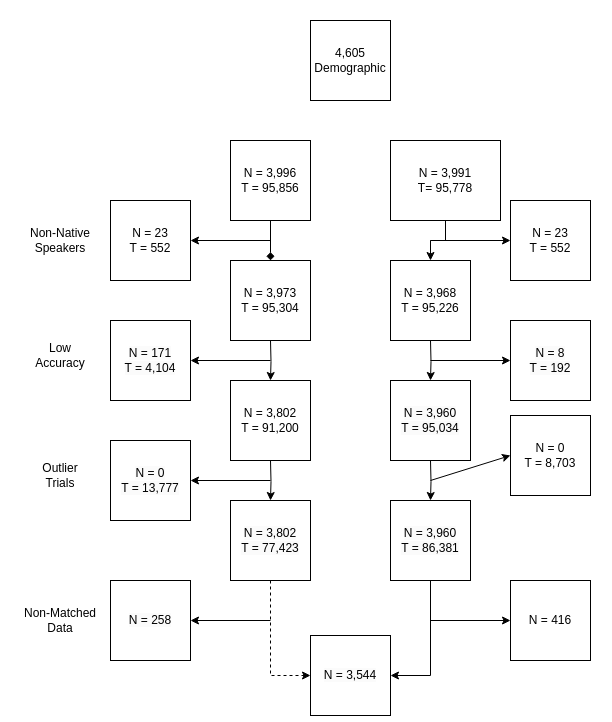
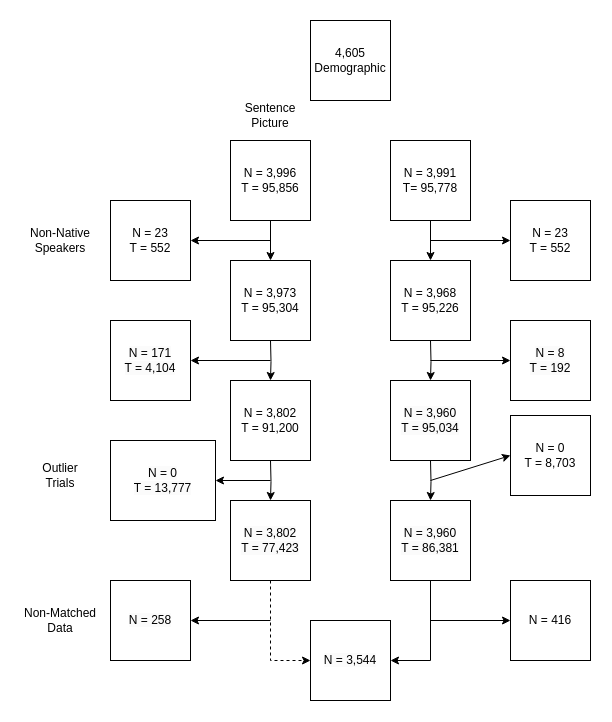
+ <mxCell id="6" value="Sentence Picture" style="text;html=1;strokeColor=none;fillColor=none;align=center;verticalAlign=middle;whiteSpace=wrap;rounded=0;" parent="1" vertex="1"><mxGeometry x="240" y="100" width="60" height="30" as="geometry" /></mxCell>
- <mxCell id="5" value="N =&amp;nbsp;3,991&lt;br&gt;T=&amp;nbsp;95,778" style="whiteSpace=wrap;html=1;aspect=fixed;" parent="1" vertex="1"><mxGeometry x="390" y="140" width="110" height="80" as="geometry" /></mxCell>
+ <mxCell id="5" value="N =&amp;nbsp;3,991&lt;br&gt;T=&amp;nbsp;95,778" style="whiteSpace=wrap;html=1;aspect=fixed;" parent="1" vertex="1"><mxGeometry x="390" y="140" width="80" height="80" as="geometry" /></mxCell>
- <mxCell id="2" value="" style="edgeStyle=orthogonalEdgeStyle;rounded=0;orthogonalLoop=1;jettySize=auto;html=1;endArrow=diamond;" parent="1" source="3" target="7" edge="1"><mxGeometry relative="1" as="geometry" /></mxCell>
+ <mxCell id="2" value="" style="edgeStyle=orthogonalEdgeStyle;rounded=0;orthogonalLoop=1;jettySize=auto;html=1;" parent="1" source="3" target="7" edge="1"><mxGeometry relative="1" as="geometry" /></mxCell>
- <mxCell id="32" value="Low &lt;br&gt;Accuracy" style="text;html=1;strokeColor=none;fillColor=none;align=center;verticalAlign=middle;whiteSpace=wrap;rounded=0;" parent="1" vertex="1"><mxGeometry x="20" y="340" width="80" height="30" as="geometry" /></mxCell>
- <mxCell id="21" value="&lt;span style=&quot;color: rgb(0, 0, 0); font-family: Helvetica; font-size: 12px; font-style: normal; font-variant-ligatures: normal; font-variant-caps: normal; font-weight: 400; letter-spacing: normal; orphans: 2; text-align: center; text-indent: 0px; text-transform: none; widows: 2; word-spacing: 0px; -webkit-text-stroke-width: 0px; background-color: rgb(251, 251, 251); text-decoration-thickness: initial; text-decoration-style: initial; text-decoration-color: initial; float: none; display: inline !important;&quot;&gt;N = 0&lt;/span&gt;&lt;br style=&quot;border-color: var(--border-color); color: rgb(0, 0, 0); font-family: Helvetica; font-size: 12px; font-style: normal; font-variant-ligatures: normal; font-variant-caps: normal; font-weight: 400; letter-spacing: normal; orphans: 2; text-align: center; text-indent: 0px; text-transform: none; widows: 2; word-spacing: 0px; -webkit-text-stroke-width: 0px; background-color: rgb(251, 251, 251); text-decoration-thickness: initial; text-decoration-style: initial; text-decoration-color: initial;&quot;&gt;&lt;span style=&quot;color: rgb(0, 0, 0); font-family: Helvetica; font-size: 12px; font-style: normal; font-variant-ligatures: normal; font-variant-caps: normal; font-weight: 400; letter-spacing: normal; orphans: 2; text-align: center; text-indent: 0px; text-transform: none; widows: 2; word-spacing: 0px; -webkit-text-stroke-width: 0px; background-color: rgb(251, 251, 251); text-decoration-thickness: initial; text-decoration-style: initial; text-decoration-color: initial; float: none; display: inline !important;&quot;&gt;T =&amp;nbsp;13,777&lt;/span&gt;" style="whiteSpace=wrap;html=1;aspect=fixed;" parent="1" vertex="1"><mxGeometry x="110" y="440" width="80" height="80" as="geometry" /></mxCell>
+ <mxCell id="21" value="&lt;span style=&quot;color: rgb(0, 0, 0); font-family: Helvetica; font-size: 12px; font-style: normal; font-variant-ligatures: normal; font-variant-caps: normal; font-weight: 400; letter-spacing: normal; orphans: 2; text-align: center; text-indent: 0px; text-transform: none; widows: 2; word-spacing: 0px; -webkit-text-stroke-width: 0px; background-color: rgb(251, 251, 251); text-decoration-thickness: initial; text-decoration-style: initial; text-decoration-color: initial; float: none; display: inline !important;&quot;&gt;N = 0&lt;/span&gt;&lt;br style=&quot;border-color: var(--border-color); color: rgb(0, 0, 0); font-family: Helvetica; font-size: 12px; font-style: normal; font-variant-ligatures: normal; font-variant-caps: normal; font-weight: 400; letter-spacing: normal; orphans: 2; text-align: center; text-indent: 0px; text-transform: none; widows: 2; word-spacing: 0px; -webkit-text-stroke-width: 0px; background-color: rgb(251, 251, 251); text-decoration-thickness: initial; text-decoration-style: initial; text-decoration-color: initial;&quot;&gt;&lt;span style=&quot;color: rgb(0, 0, 0); font-family: Helvetica; font-size: 12px; font-style: normal; font-variant-ligatures: normal; font-variant-caps: normal; font-weight: 400; letter-spacing: normal; orphans: 2; text-align: center; text-indent: 0px; text-transform: none; widows: 2; word-spacing: 0px; -webkit-text-stroke-width: 0px; background-color: rgb(251, 251, 251); text-decoration-thickness: initial; text-decoration-style: initial; text-decoration-color: initial; float: none; display: inline !important;&quot;&gt;T =&amp;nbsp;13,777&lt;/span&gt;" style="whiteSpace=wrap;html=1;aspect=fixed;" parent="1" vertex="1"><mxGeometry x="110" y="440" width="105" height="80" as="geometry" /></mxCell>
- <mxCell id="34" value="&lt;span style=&quot;color: rgb(0, 0, 0); font-family: Helvetica; font-size: 12px; font-style: normal; font-variant-ligatures: normal; font-variant-caps: normal; font-weight: 400; letter-spacing: normal; orphans: 2; text-align: center; text-indent: 0px; text-transform: none; widows: 2; word-spacing: 0px; -webkit-text-stroke-width: 0px; background-color: rgb(251, 251, 251); text-decoration-thickness: initial; text-decoration-style: initial; text-decoration-color: initial; float: none; display: inline !important;&quot;&gt;N =&amp;nbsp;3,544&lt;/span&gt;" style="whiteSpace=wrap;html=1;aspect=fixed;" parent="1" vertex="1"><mxGeometry x="310" y="635" width="80" height="80" as="geometry" /></mxCell>
+ <mxCell id="34" value="&lt;span style=&quot;color: rgb(0, 0, 0); font-family: Helvetica; font-size: 12px; font-style: normal; font-variant-ligatures: normal; font-variant-caps: normal; font-weight: 400; letter-spacing: normal; orphans: 2; text-align: center; text-indent: 0px; text-transform: none; widows: 2; word-spacing: 0px; -webkit-text-stroke-width: 0px; background-color: rgb(251, 251, 251); text-decoration-thickness: initial; text-decoration-style: initial; text-decoration-color: initial; float: none; display: inline !important;&quot;&gt;N =&amp;nbsp;3,544&lt;/span&gt;" style="whiteSpace=wrap;html=1;aspect=fixed;" parent="1" vertex="1"><mxGeometry x="310" y="620" width="80" height="80" as="geometry" /></mxCell>
